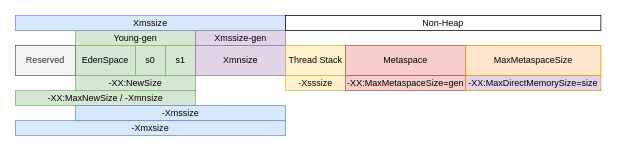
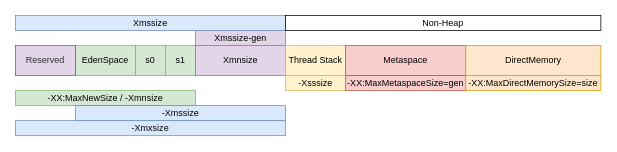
- <mxCell id="7" value="Young-gen" style="rounded=0;whiteSpace=wrap;html=1;fillColor=#d5e8d4;strokeColor=#82b366;" vertex="1" parent="1"><mxGeometry x="100" y="40" width="160" height="20" as="geometry" /></mxCell>
- <mxCell id="5" value="Reserved" style="rounded=0;whiteSpace=wrap;html=1;fillColor=#f5f5f5;strokeColor=#666666;fontColor=#333333;" vertex="1" parent="1"><mxGeometry x="20" y="60" width="80" height="40" as="geometry" /></mxCell>
+ <mxCell id="5" value="Reserved" style="rounded=0;whiteSpace=wrap;html=1;fillColor=#e1d5e7;strokeColor=#666666;fontColor=#333333;" vertex="1" parent="1"><mxGeometry x="20" y="60" width="80" height="40" as="geometry" /></mxCell>
- <mxCell id="20" value="&lt;span style=&quot;white-space: nowrap&quot;&gt;MaxMetaspaceSize&lt;/span&gt;" style="rounded=0;whiteSpace=wrap;html=1;fillColor=#ffe6cc;strokeColor=#d79b00;" vertex="1" parent="1"><mxGeometry x="620" y="60" width="180" height="40" as="geometry" /></mxCell>
+ <mxCell id="20" value="&lt;span style=&quot;white-space: nowrap&quot;&gt;DirectMemory&lt;/span&gt;" style="rounded=0;whiteSpace=wrap;html=1;fillColor=#ffe6cc;strokeColor=#d79b00;" vertex="1" parent="1"><mxGeometry x="620" y="60" width="180" height="40" as="geometry" /></mxCell>
- <mxCell id="11" value="-XX:NewSize" style="rounded=0;whiteSpace=wrap;html=1;fillColor=#d5e8d4;strokeColor=#82b366;" vertex="1" parent="1"><mxGeometry x="100" y="100" width="160" height="20" as="geometry" /></mxCell>
- <mxCell id="19" value="&lt;span style=&quot;white-space: nowrap&quot;&gt;-XX:MaxDirectMemorySize=size&lt;/span&gt;" style="rounded=0;whiteSpace=wrap;html=1;fillColor=#e1d5e7;strokeColor=#d79b00;" vertex="1" parent="1"><mxGeometry x="620" y="100" width="180" height="20" as="geometry" /></mxCell>
+ <mxCell id="19" value="&lt;span style=&quot;white-space: nowrap&quot;&gt;-XX:MaxDirectMemorySize=size&lt;/span&gt;" style="rounded=0;whiteSpace=wrap;html=1;fillColor=#ffe6cc;strokeColor=#d79b00;" vertex="1" parent="1"><mxGeometry x="620" y="100" width="180" height="20" as="geometry" /></mxCell>
